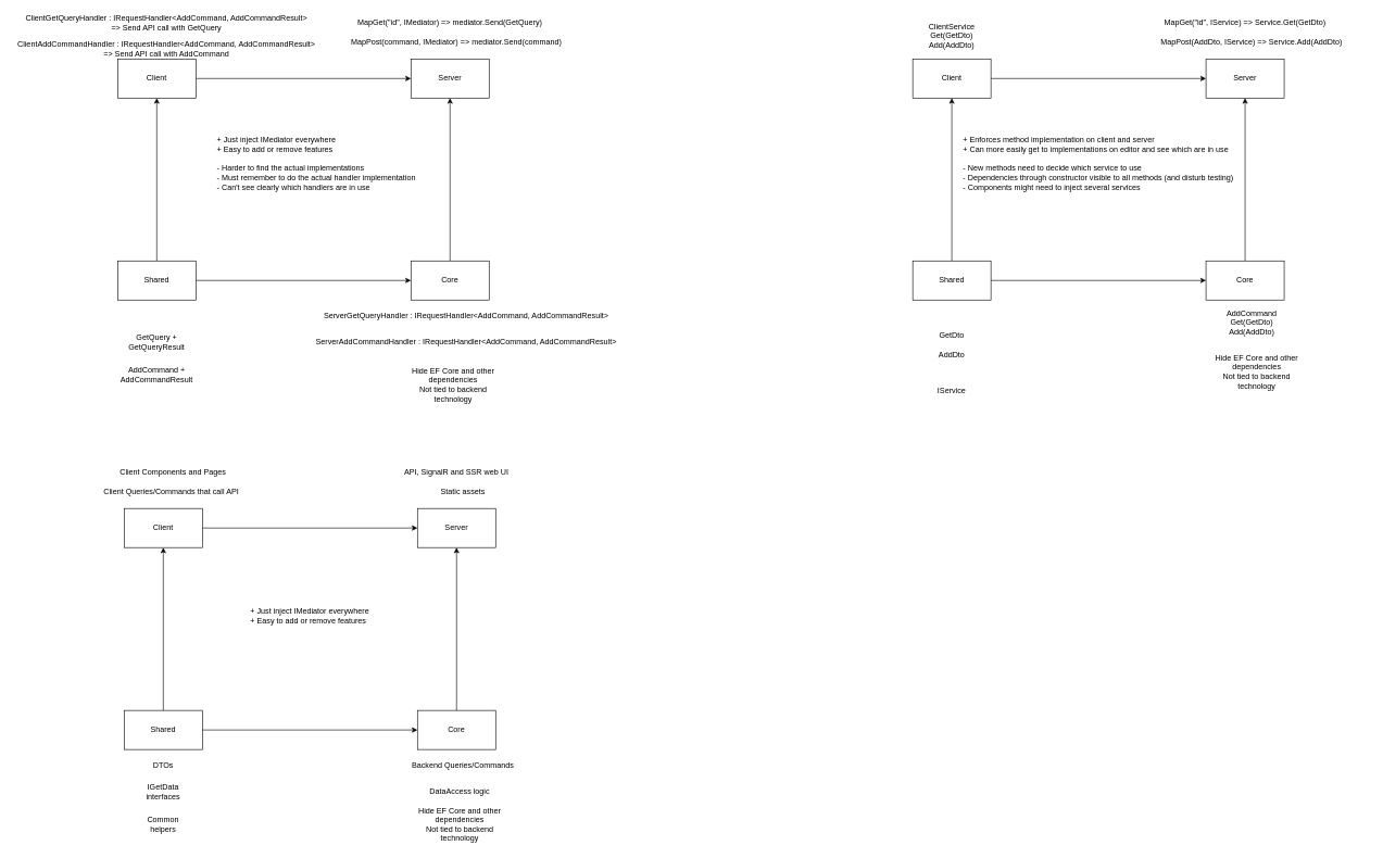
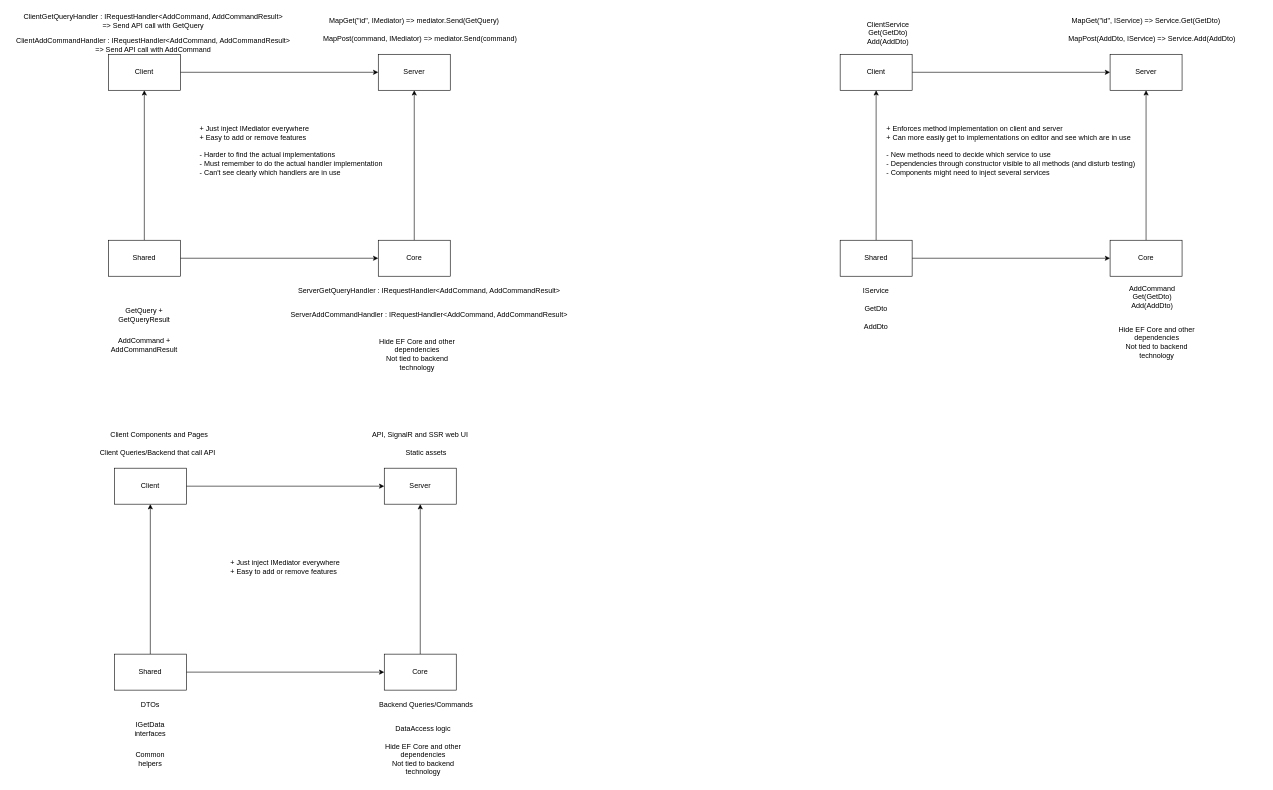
- <mxCell id="31" value="ClientService&lt;br&gt;Get(GetDto)&lt;br&gt;Add(AddDto)" style="text;html=1;strokeColor=none;fillColor=none;align=center;verticalAlign=middle;whiteSpace=wrap;rounded=0;" parent="1" vertex="1"><mxGeometry x="1385" y="40" width="150" height="30" as="geometry" /></mxCell>
+ <mxCell id="31" value="ClientService&lt;br&gt;Get(GetDto)&lt;br&gt;Add(AddDto)" style="text;html=1;strokeColor=none;fillColor=none;align=center;verticalAlign=middle;whiteSpace=wrap;rounded=0;" parent="1" vertex="1"><mxGeometry x="1405" y="40" width="150" height="30" as="geometry" /></mxCell>
- <mxCell id="26" value="IService" style="text;html=1;strokeColor=none;fillColor=none;align=center;verticalAlign=middle;whiteSpace=wrap;rounded=0;" parent="1" vertex="1"><mxGeometry x="1430" y="585" width="60" height="30" as="geometry" /></mxCell>
+ <mxCell id="26" value="IService" style="text;html=1;strokeColor=none;fillColor=none;align=center;verticalAlign=middle;whiteSpace=wrap;rounded=0;" parent="1" vertex="1"><mxGeometry x="1430" y="470" width="60" height="30" as="geometry" /></mxCell>
- <mxCell id="52" value="Client Queries/Commands that call API" style="text;html=1;strokeColor=none;fillColor=none;align=center;verticalAlign=middle;whiteSpace=wrap;rounded=0;" vertex="1" parent="1"><mxGeometry x="155" y="740" width="215" height="30" as="geometry" /></mxCell>
+ <mxCell id="52" value="Client Queries/Backend that call API" style="text;html=1;strokeColor=none;fillColor=none;align=center;verticalAlign=middle;whiteSpace=wrap;rounded=0;" vertex="1" parent="1"><mxGeometry x="155" y="740" width="215" height="30" as="geometry" /></mxCell>
